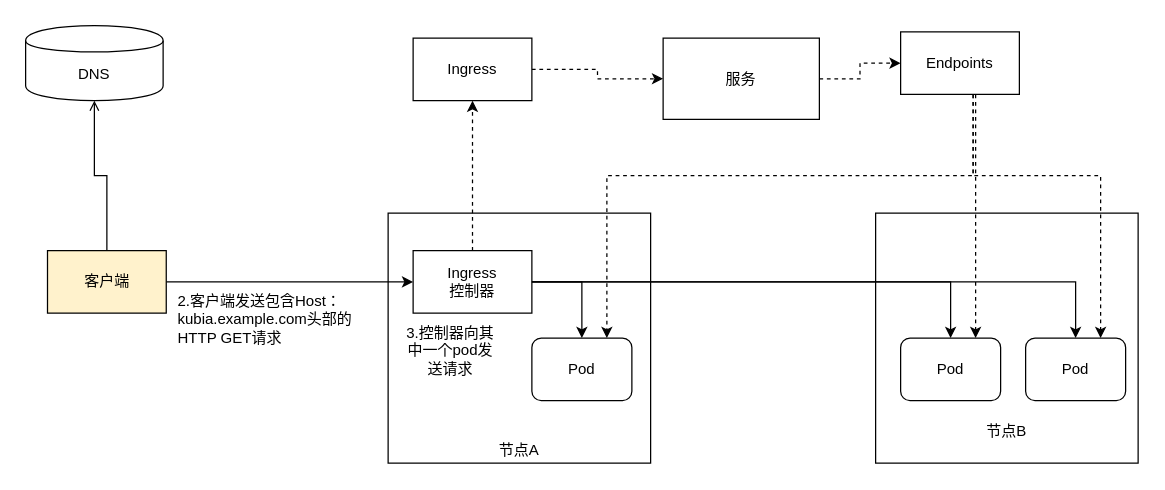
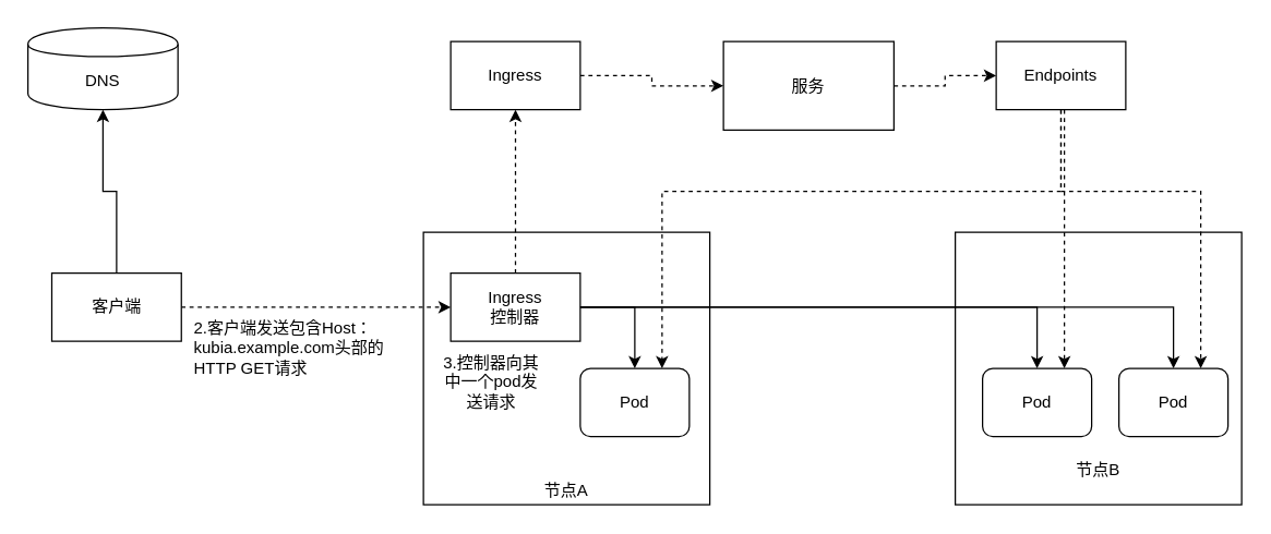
- <mxCell id="15" value="Endpoints" style="rounded=0;whiteSpace=wrap;html=1;" vertex="1" parent="1"><mxGeometry x="720" y="25" width="95" height="50" as="geometry" /></mxCell>
+ <mxCell id="15" value="Endpoints" style="rounded=0;whiteSpace=wrap;html=1;" vertex="1" parent="1"><mxGeometry x="730" y="30" width="95" height="50" as="geometry" /></mxCell>
- <mxCell id="4" style="edgeStyle=orthogonalEdgeStyle;rounded=0;orthogonalLoop=1;jettySize=auto;html=1;entryX=0.5;entryY=1;entryDx=0;entryDy=0;endArrow=open;" edge="1" parent="1" source="6" target="3"><mxGeometry relative="1" as="geometry" /></mxCell>
+ <mxCell id="4" style="edgeStyle=orthogonalEdgeStyle;rounded=0;orthogonalLoop=1;jettySize=auto;html=1;entryX=0.5;entryY=1;entryDx=0;entryDy=0;" edge="1" parent="1" source="6" target="3"><mxGeometry relative="1" as="geometry" /></mxCell>
- <mxCell id="6" value="客户端" style="rounded=0;whiteSpace=wrap;html=1;fillColor=#fff2cc;" vertex="1" parent="1"><mxGeometry x="37.5" y="200" width="95" height="50" as="geometry" /></mxCell>
+ <mxCell id="6" value="客户端" style="rounded=0;whiteSpace=wrap;html=1;" vertex="1" parent="1"><mxGeometry x="37.5" y="200" width="95" height="50" as="geometry" /></mxCell>
- <mxCell id="5" style="edgeStyle=orthogonalEdgeStyle;rounded=0;orthogonalLoop=1;jettySize=auto;html=1;entryX=0;entryY=0.5;entryDx=0;entryDy=0;" edge="1" parent="1" source="6" target="9"><mxGeometry relative="1" as="geometry" /></mxCell>
+ <mxCell id="5" style="edgeStyle=orthogonalEdgeStyle;rounded=0;orthogonalLoop=1;jettySize=auto;html=1;entryX=0;entryY=0.5;entryDx=0;entryDy=0;dashed=1;" edge="1" parent="1" source="6" target="9"><mxGeometry relative="1" as="geometry" /></mxCell>
